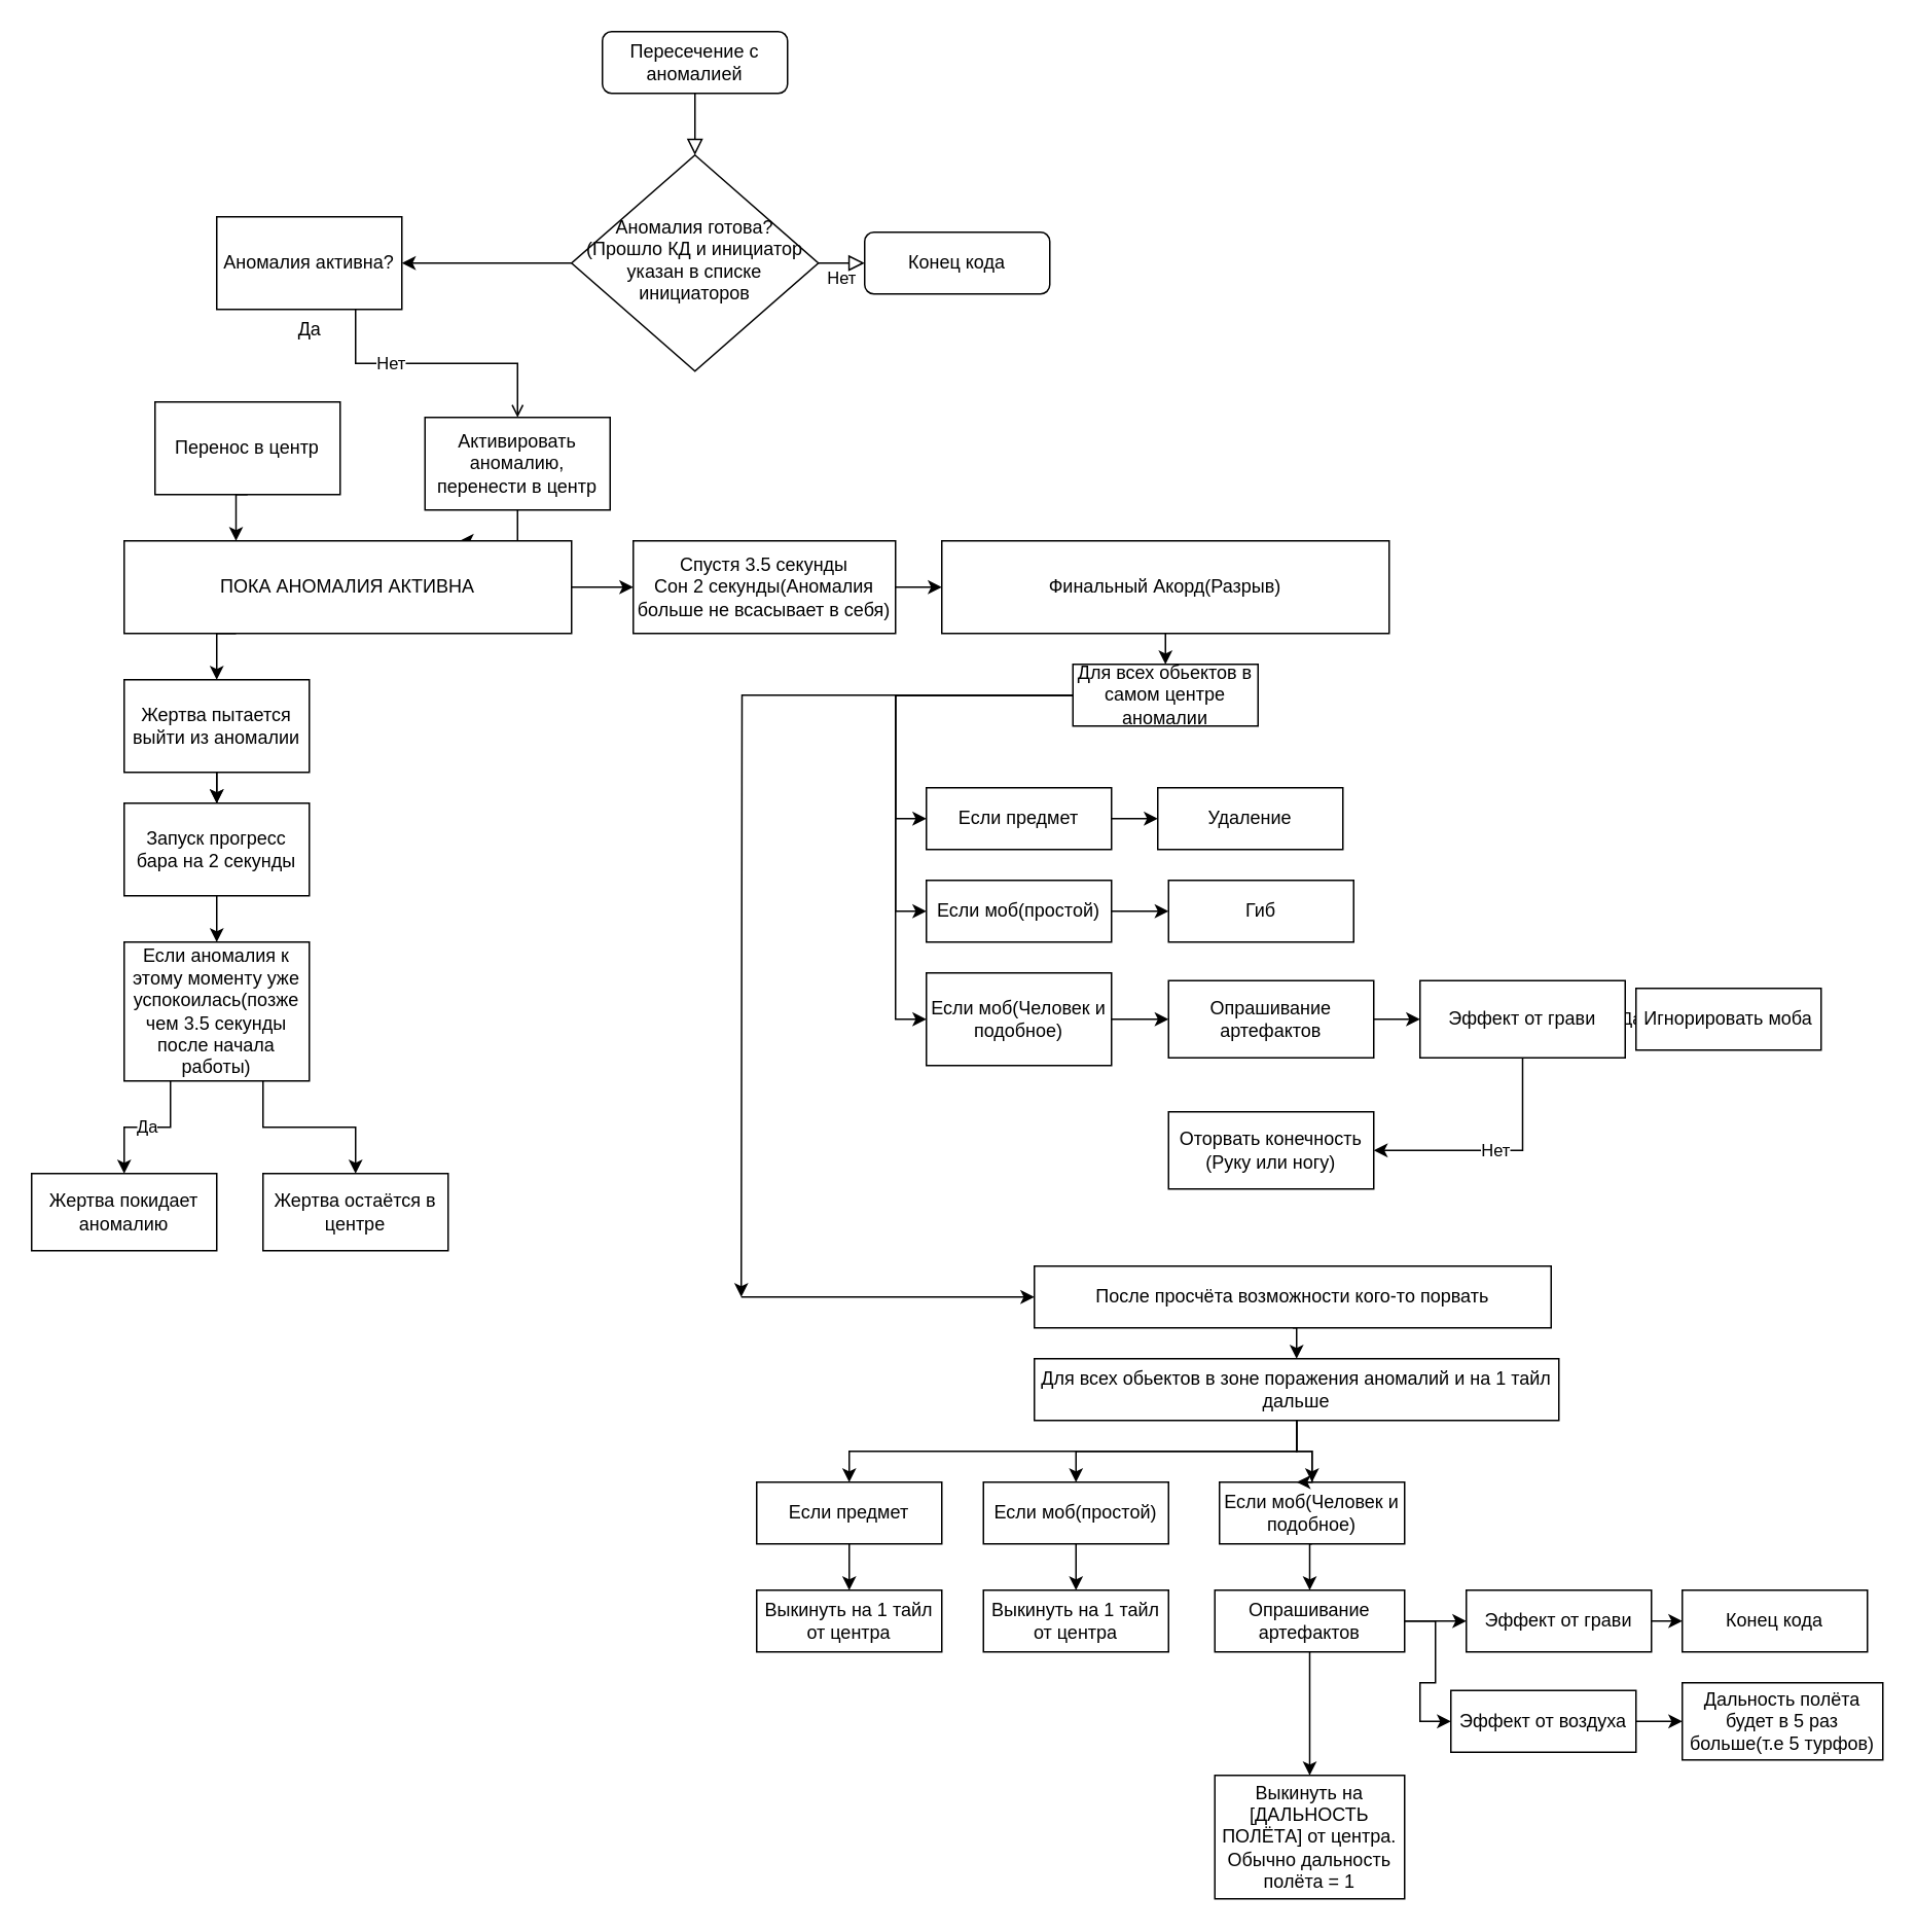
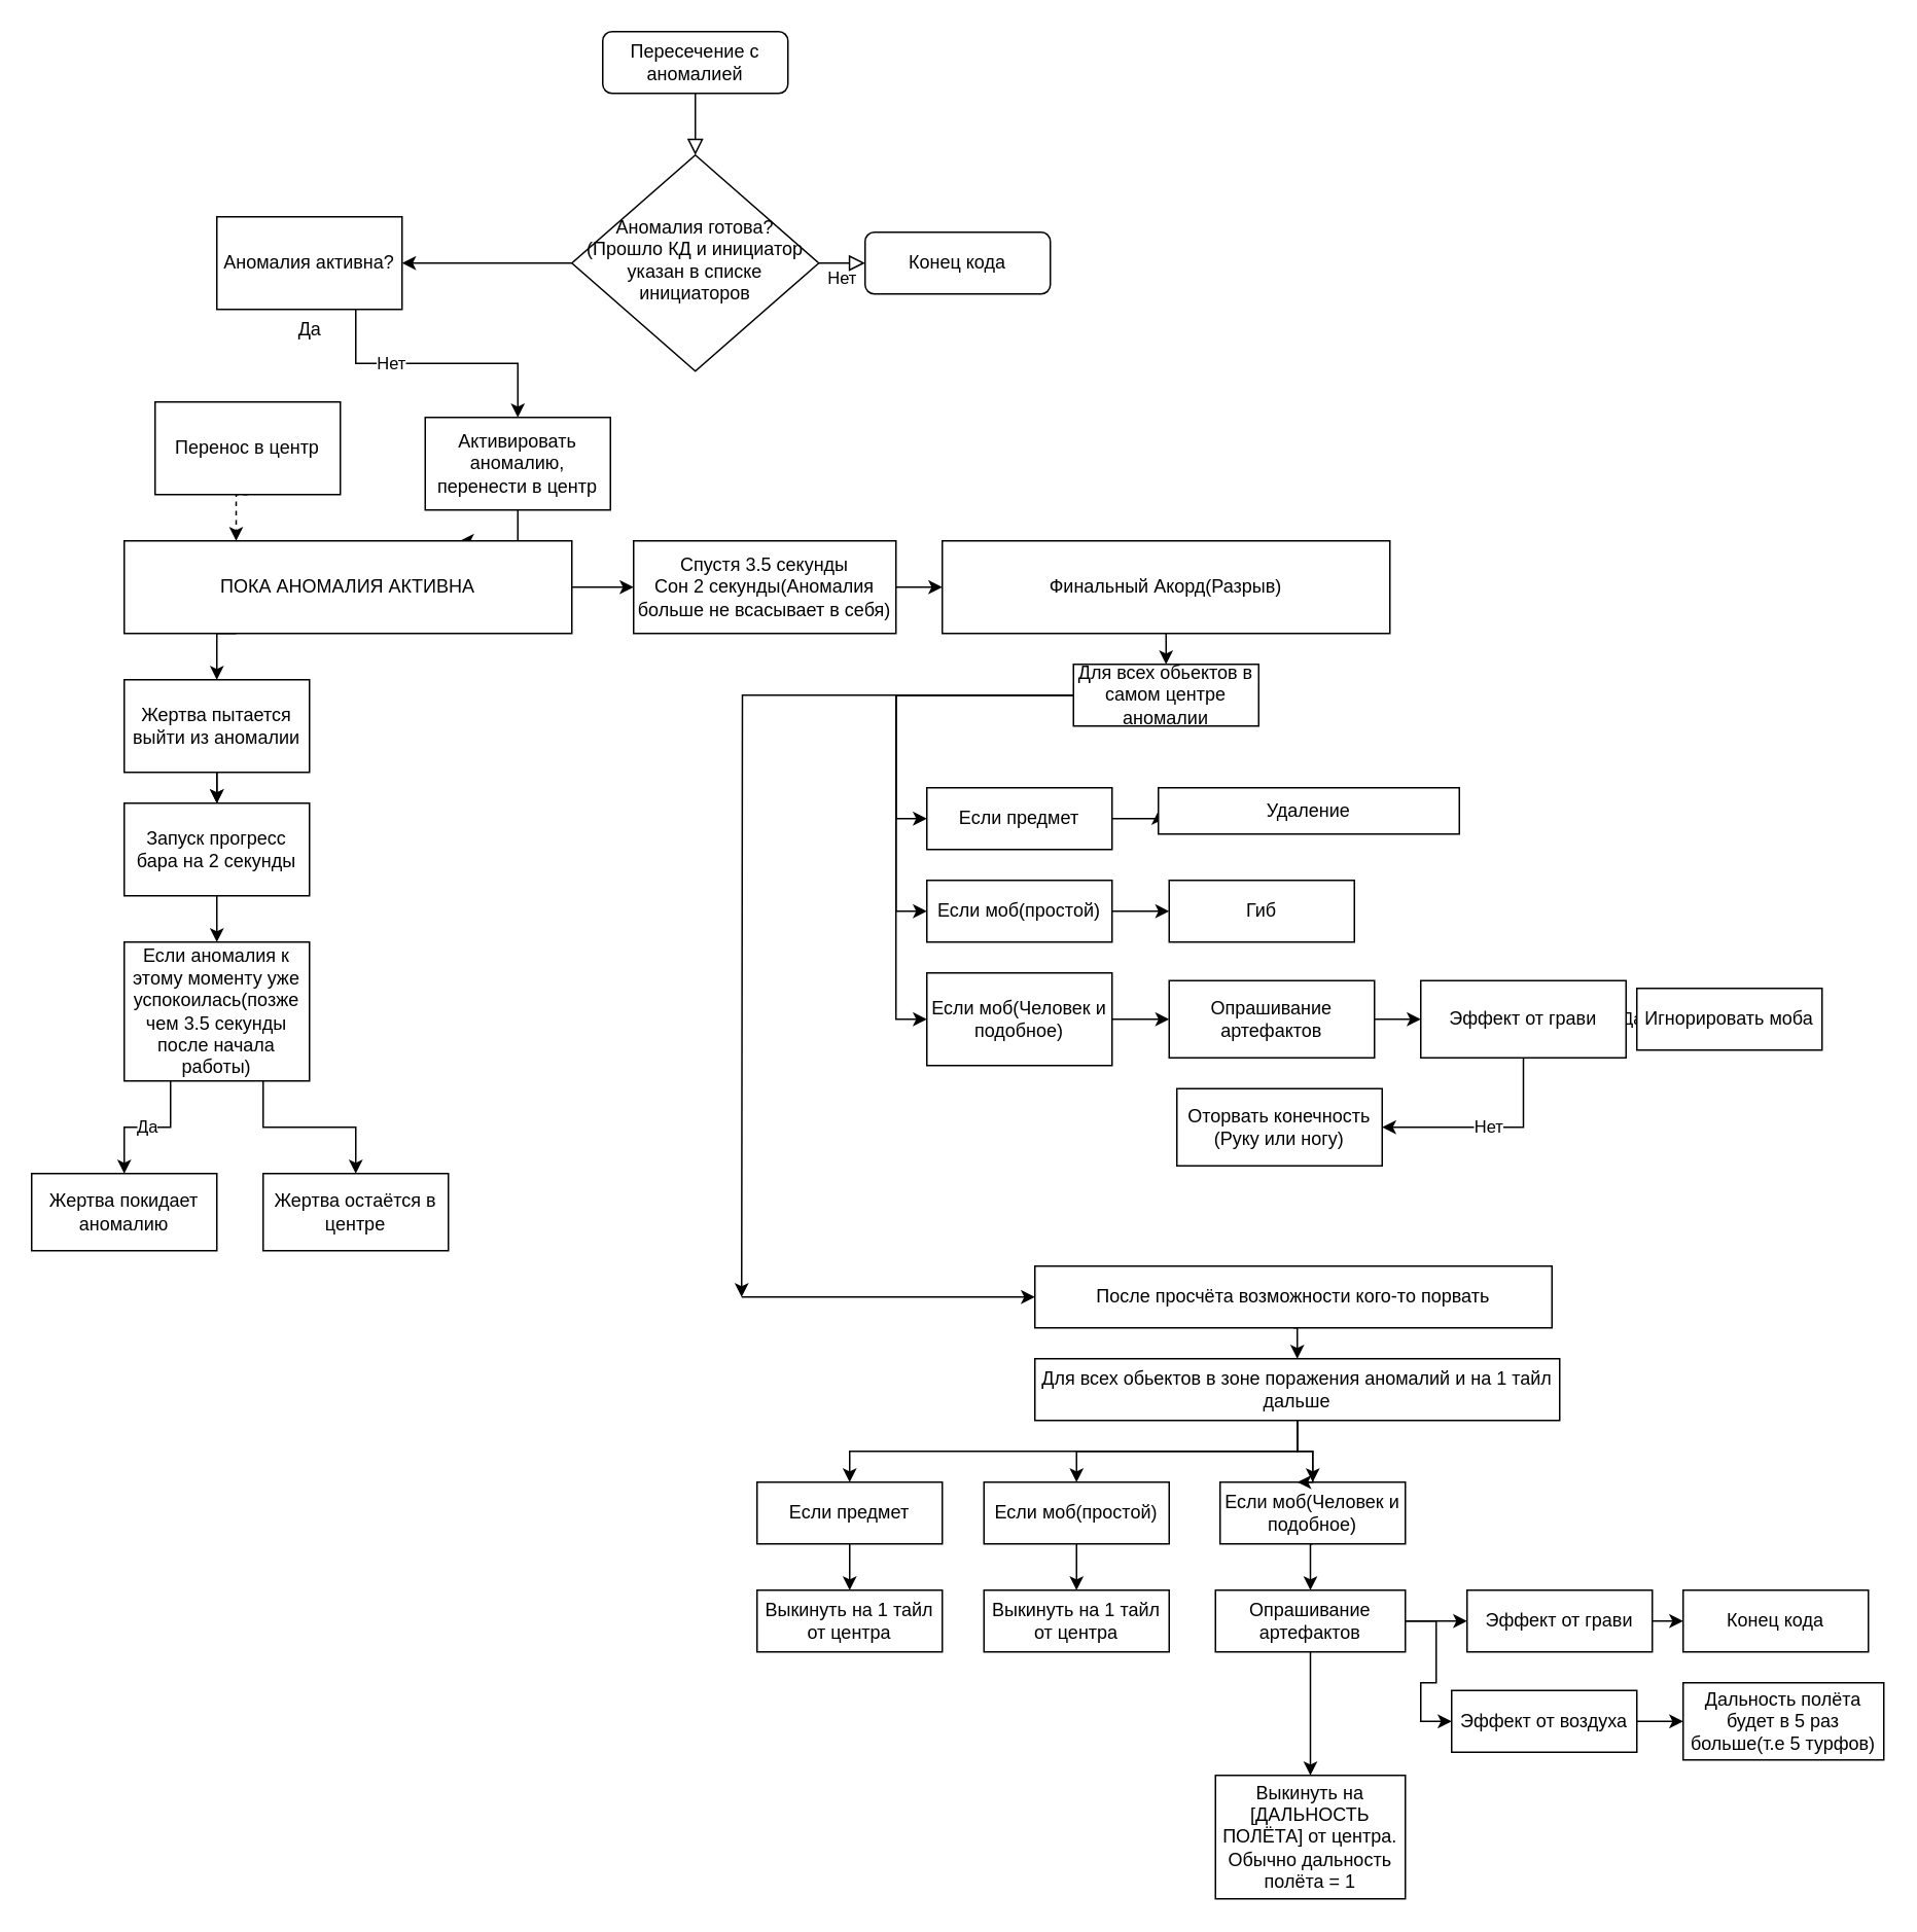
- <mxCell id="8" style="edgeStyle=orthogonalEdgeStyle;rounded=0;orthogonalLoop=1;jettySize=auto;html=1;exitX=0.75;exitY=1;exitDx=0;exitDy=0;entryX=0.5;entryY=0;entryDx=0;entryDy=0;endArrow=open;" edge="1" parent="1" source="10" target="15"><mxGeometry relative="1" as="geometry"><mxPoint x="320" y="290" as="targetPoint" /><mxPoint x="220" y="220" as="sourcePoint" /></mxGeometry></mxCell>
+ <mxCell id="8" style="edgeStyle=orthogonalEdgeStyle;rounded=0;orthogonalLoop=1;jettySize=auto;html=1;exitX=0.75;exitY=1;exitDx=0;exitDy=0;entryX=0.5;entryY=0;entryDx=0;entryDy=0;" edge="1" parent="1" source="10" target="15"><mxGeometry relative="1" as="geometry"><mxPoint x="320" y="290" as="targetPoint" /><mxPoint x="220" y="220" as="sourcePoint" /></mxGeometry></mxCell>
- <mxCell id="11" style="edgeStyle=orthogonalEdgeStyle;rounded=0;orthogonalLoop=1;jettySize=auto;html=1;exitX=0.5;exitY=1;exitDx=0;exitDy=0;entryX=0.25;entryY=0;entryDx=0;entryDy=0;" edge="1" parent="1" source="12" target="23"><mxGeometry relative="1" as="geometry" /></mxCell>
+ <mxCell id="11" style="edgeStyle=orthogonalEdgeStyle;rounded=0;orthogonalLoop=1;jettySize=auto;html=1;exitX=0.5;exitY=1;exitDx=0;exitDy=0;entryX=0.25;entryY=0;entryDx=0;entryDy=0;dashed=1;" edge="1" parent="1" source="12" target="23"><mxGeometry relative="1" as="geometry" /></mxCell>
- <mxCell id="43" value="Удаление" style="rounded=0;whiteSpace=wrap;html=1;" vertex="1" parent="1"><mxGeometry x="750" y="510" width="120" height="40" as="geometry" /></mxCell>
+ <mxCell id="43" value="Удаление" style="rounded=0;whiteSpace=wrap;html=1;" vertex="1" parent="1"><mxGeometry x="750" y="510" width="195" height="30" as="geometry" /></mxCell>
- <mxCell id="52" value="Оторвать конечность (Руку или ногу)" style="rounded=0;whiteSpace=wrap;html=1;" vertex="1" parent="1"><mxGeometry x="757" y="720" width="133" height="50" as="geometry" /></mxCell>
+ <mxCell id="52" value="Оторвать конечность (Руку или ногу)" style="rounded=0;whiteSpace=wrap;html=1;" vertex="1" parent="1"><mxGeometry x="762" y="705" width="133" height="50" as="geometry" /></mxCell>
